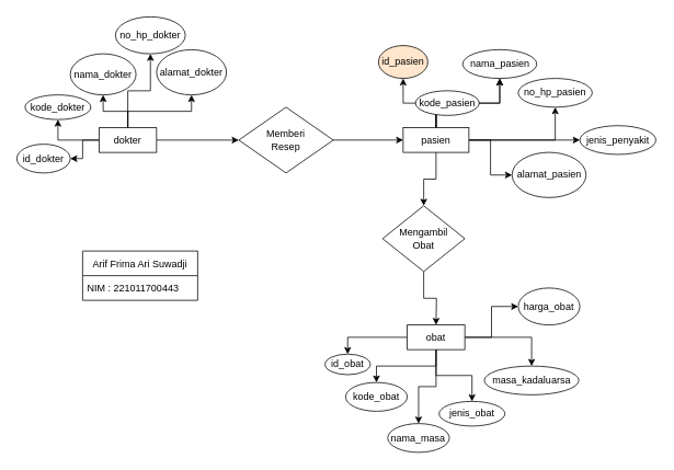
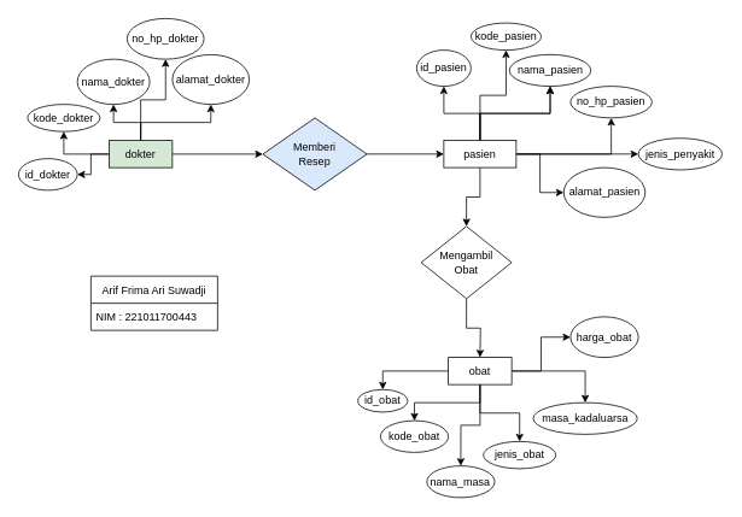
- <mxCell id="23" value="id_pasien" style="ellipse;whiteSpace=wrap;html=1;rounded=0;fillColor=#ffe6cc;" vertex="1" parent="1"><mxGeometry x="460" y="54.95" width="60" height="40" as="geometry" /></mxCell>
+ <mxCell id="23" value="id_pasien" style="ellipse;whiteSpace=wrap;html=1;rounded=0;" vertex="1" parent="1"><mxGeometry x="460" y="54.95" width="60" height="40" as="geometry" /></mxCell>
- <mxCell id="24" value="kode_pasien" style="ellipse;whiteSpace=wrap;html=1;rounded=0;" vertex="1" parent="1"><mxGeometry x="505" y="109.95" width="77.5" height="30" as="geometry" /></mxCell>
+ <mxCell id="24" value="kode_pasien" style="ellipse;whiteSpace=wrap;html=1;rounded=0;" vertex="1" parent="1"><mxGeometry x="520" y="24.95" width="77.5" height="30" as="geometry" /></mxCell>
- <mxCell id="8" value="dokter" style="rounded=0;whiteSpace=wrap;html=1;" vertex="1" parent="1"><mxGeometry x="120" y="155" width="70" height="30" as="geometry" /></mxCell>
+ <mxCell id="8" value="dokter" style="rounded=0;whiteSpace=wrap;html=1;fillColor=#d5e8d4;" vertex="1" parent="1"><mxGeometry x="120" y="155" width="70" height="30" as="geometry" /></mxCell>
- <mxCell id="43" value="Memberi&lt;br&gt;Resep" style="rhombus;whiteSpace=wrap;html=1;rounded=0;" vertex="1" parent="1"><mxGeometry x="290" y="130" width="115" height="80" as="geometry" /></mxCell>
+ <mxCell id="43" value="Memberi&lt;br&gt;Resep" style="rhombus;whiteSpace=wrap;html=1;rounded=0;fillColor=#dae8fc;" vertex="1" parent="1"><mxGeometry x="290" y="130" width="115" height="80" as="geometry" /></mxCell>
